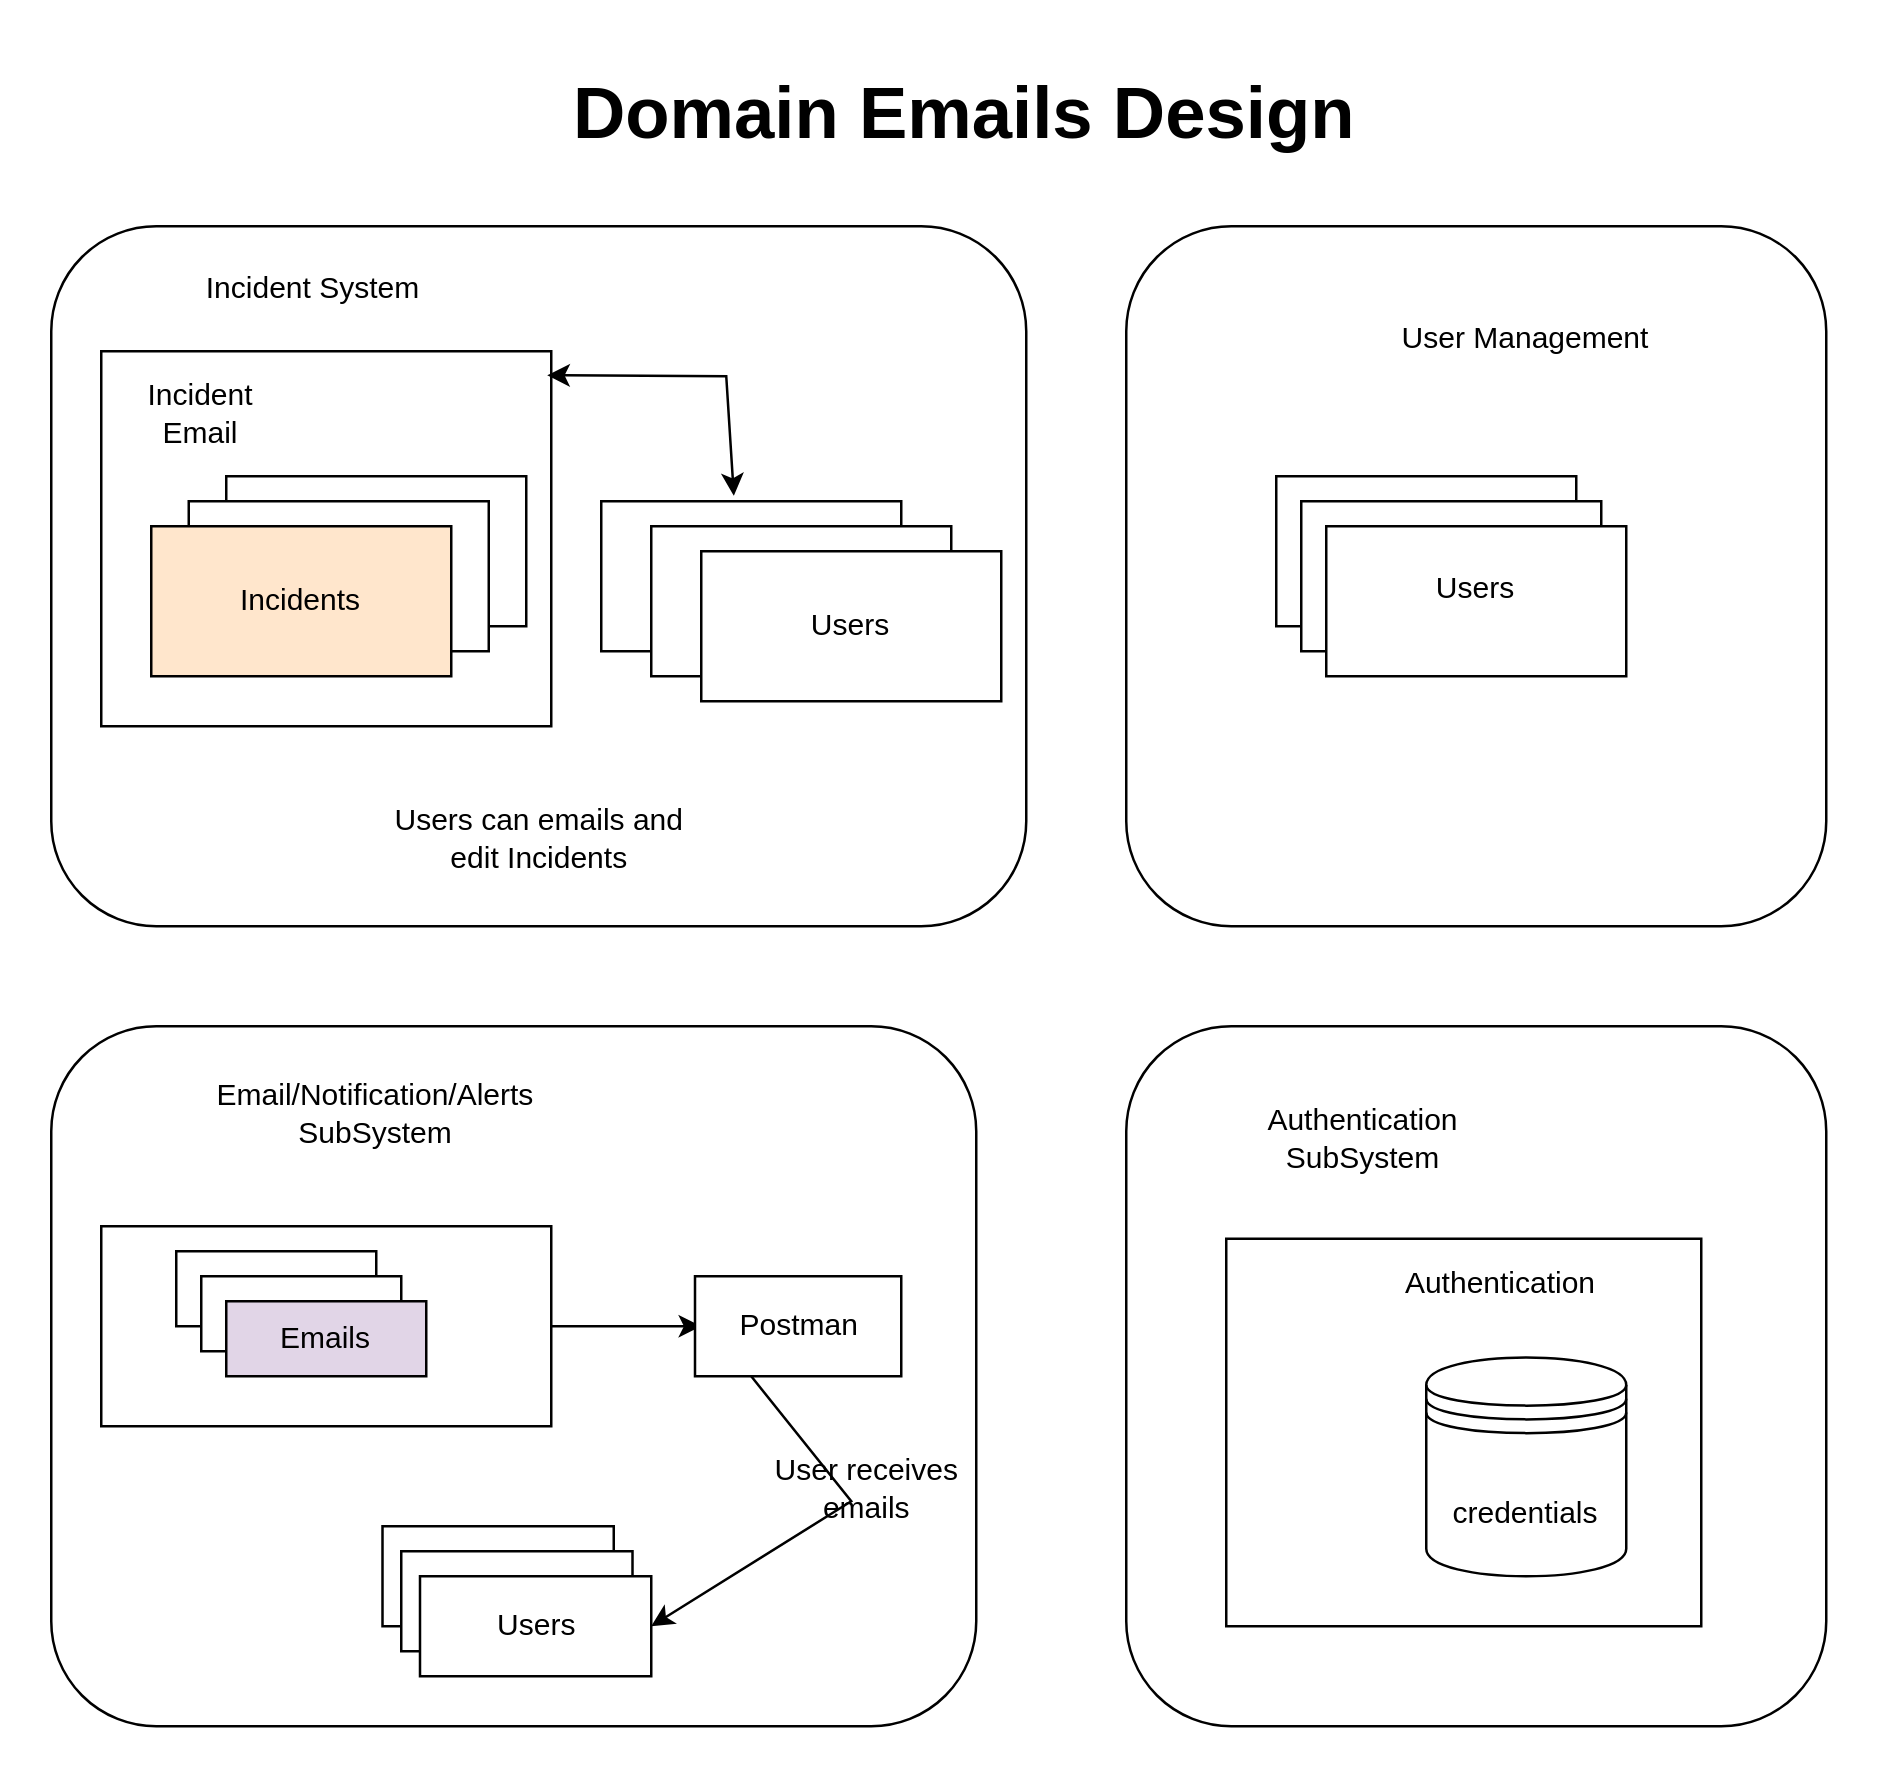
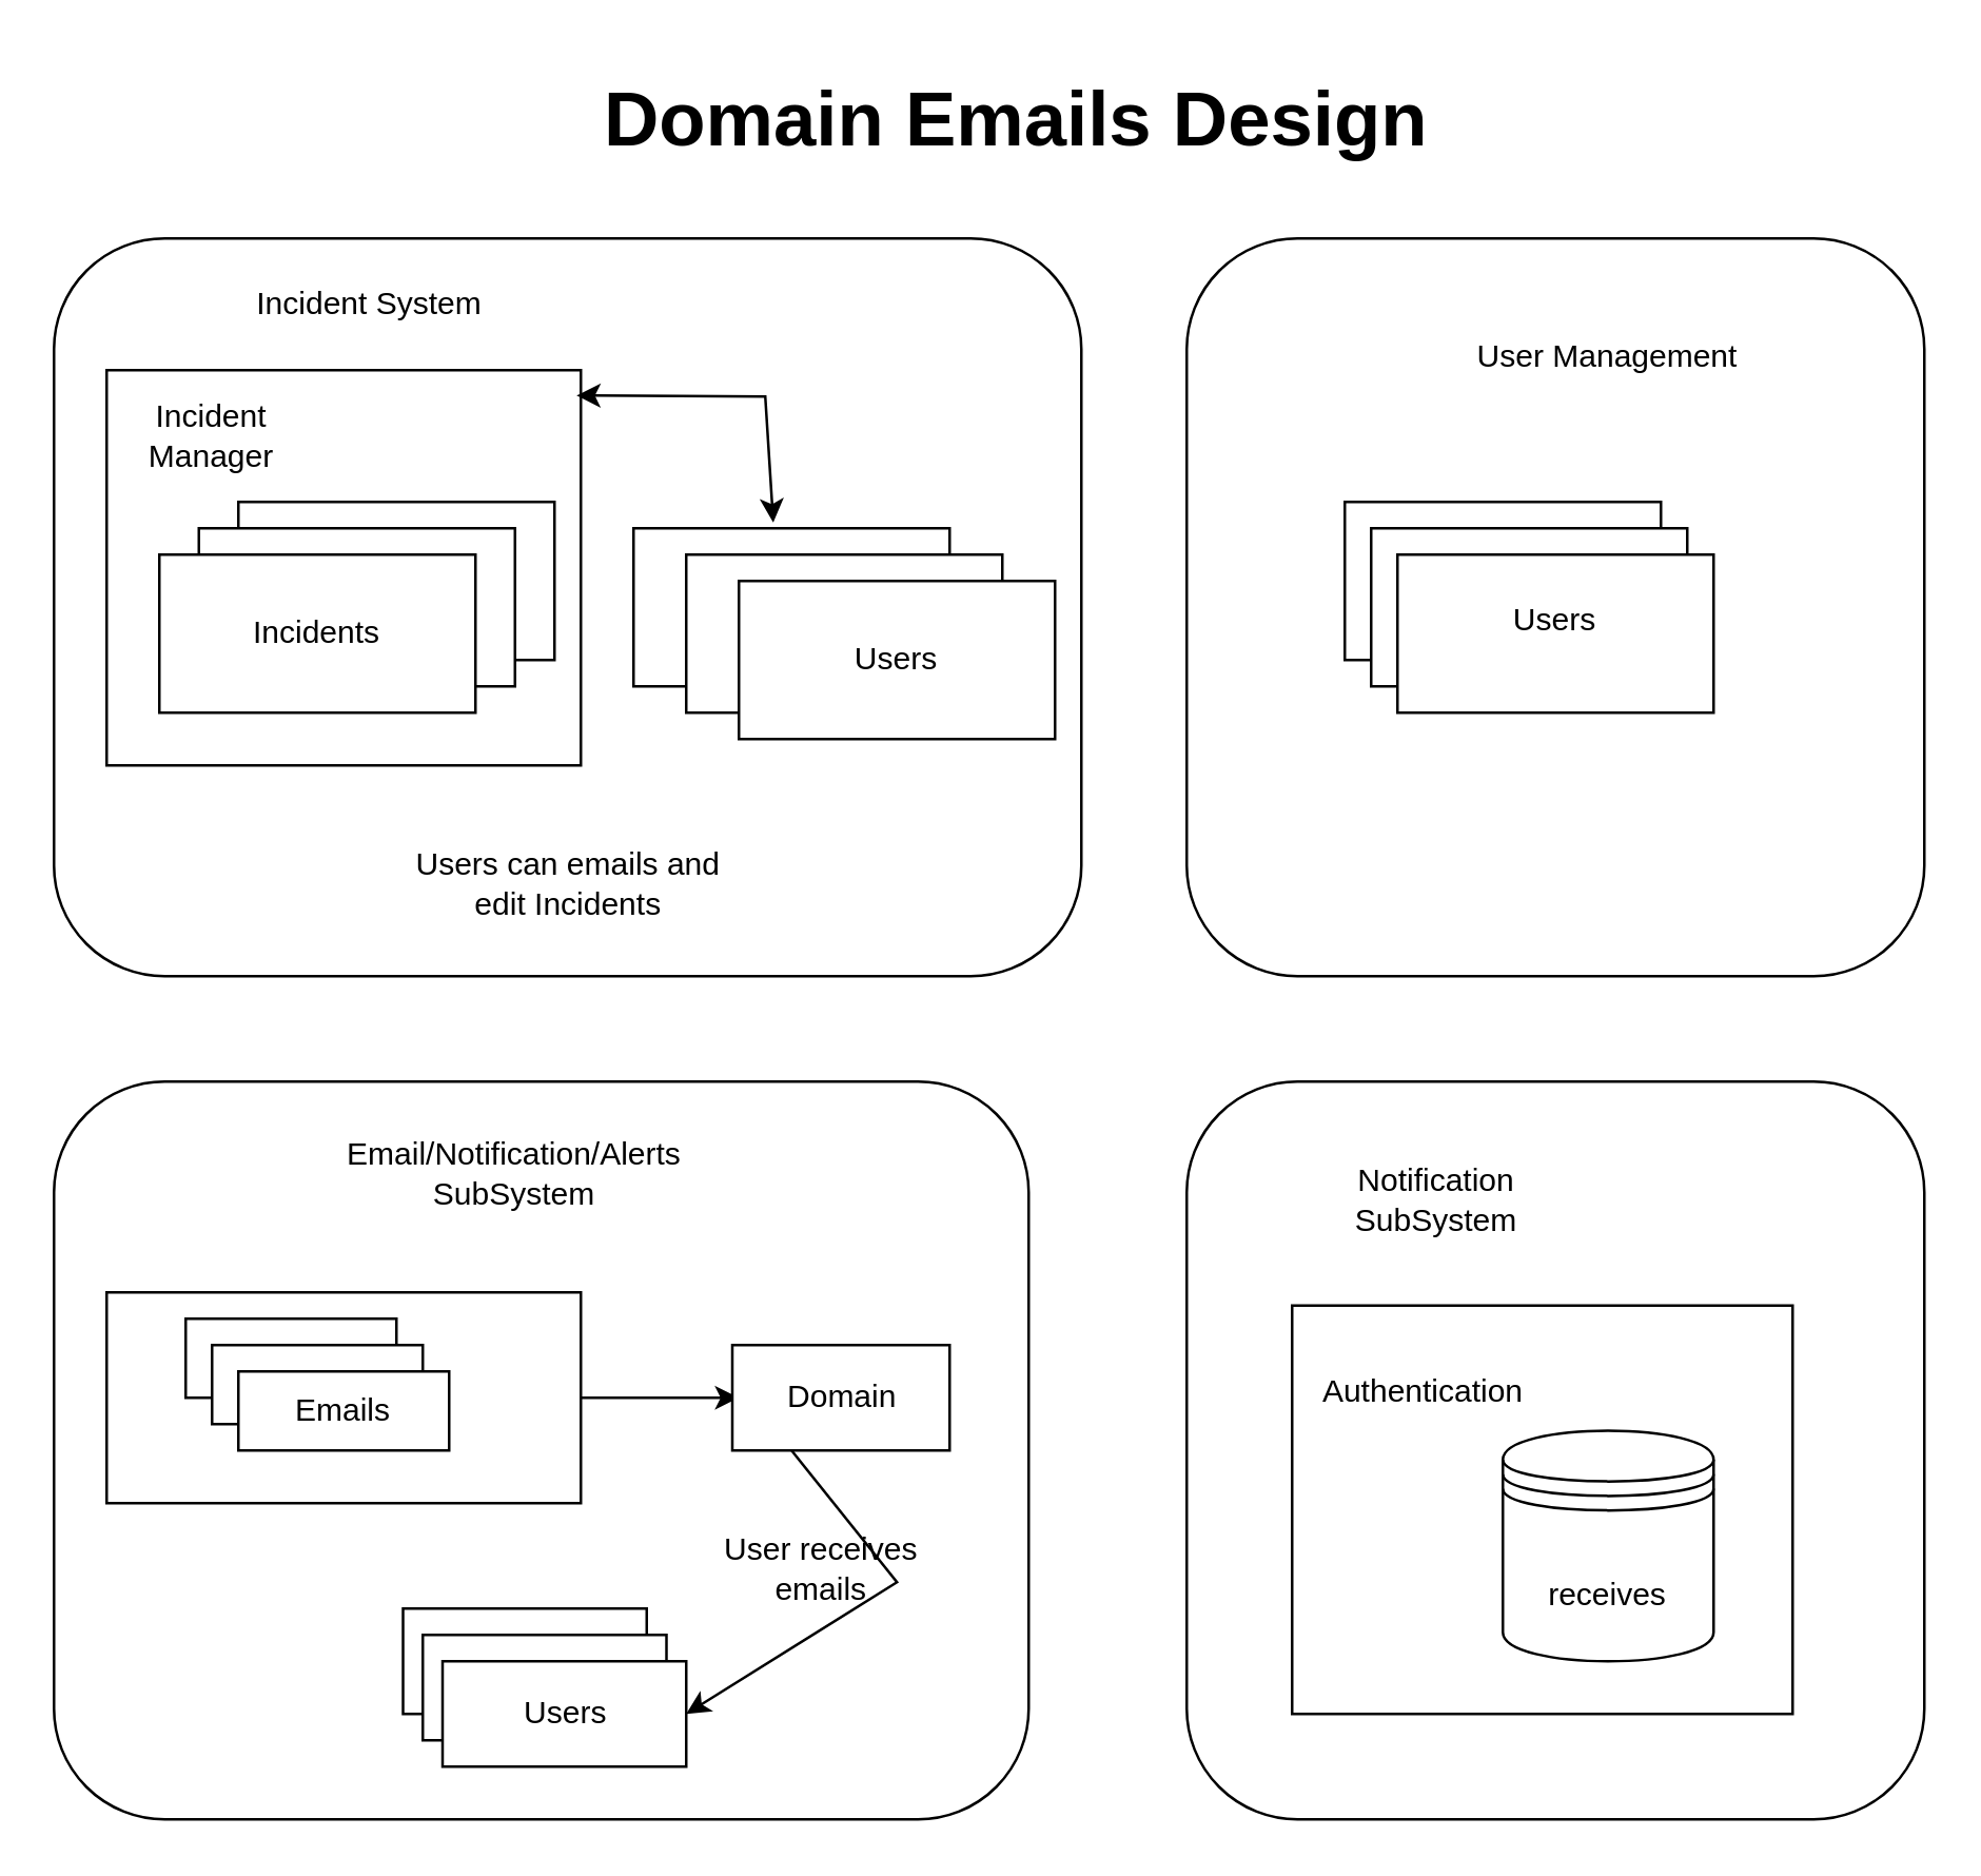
- <mxCell id="16" value="Incident System" style="text;html=1;strokeColor=none;fillColor=none;align=center;verticalAlign=middle;whiteSpace=wrap;rounded=0;" vertex="1" parent="1"><mxGeometry x="60" y="100" width="130" height="30" as="geometry" /></mxCell>
+ <mxCell id="16" value="Incident System" style="text;html=1;strokeColor=none;fillColor=none;align=center;verticalAlign=middle;whiteSpace=wrap;rounded=0;" vertex="1" parent="1"><mxGeometry x="75" y="100" width="130" height="30" as="geometry" /></mxCell>
- <mxCell id="10" value="Incident Email" style="text;html=1;strokeColor=none;fillColor=none;align=center;verticalAlign=middle;whiteSpace=wrap;rounded=0;" vertex="1" parent="1"><mxGeometry x="50" y="150" width="60" height="30" as="geometry" /></mxCell>
+ <mxCell id="10" value="Incident Manager" style="text;html=1;strokeColor=none;fillColor=none;align=center;verticalAlign=middle;whiteSpace=wrap;rounded=0;" vertex="1" parent="1"><mxGeometry x="50" y="150" width="60" height="30" as="geometry" /></mxCell>
- <mxCell id="9" value="Incidents" style="rounded=0;whiteSpace=wrap;html=1;fillColor=#ffe6cc;" vertex="1" parent="1"><mxGeometry x="60" y="210" width="120" height="60" as="geometry" /></mxCell>
+ <mxCell id="9" value="Incidents" style="rounded=0;whiteSpace=wrap;html=1;" vertex="1" parent="1"><mxGeometry x="60" y="210" width="120" height="60" as="geometry" /></mxCell>
- <mxCell id="22" value="Email/Notification/Alerts SubSystem" style="text;html=1;strokeColor=none;fillColor=none;align=center;verticalAlign=middle;whiteSpace=wrap;rounded=0;" vertex="1" parent="1"><mxGeometry x="70" y="430" width="160" height="30" as="geometry" /></mxCell>
+ <mxCell id="22" value="Email/Notification/Alerts SubSystem" style="text;html=1;strokeColor=none;fillColor=none;align=center;verticalAlign=middle;whiteSpace=wrap;rounded=0;" vertex="1" parent="1"><mxGeometry x="115" y="430" width="160" height="30" as="geometry" /></mxCell>
- <mxCell id="38" value="Authentication SubSystem" style="text;html=1;strokeColor=none;fillColor=none;align=center;verticalAlign=middle;whiteSpace=wrap;rounded=0;" vertex="1" parent="1"><mxGeometry x="490" y="440" width="110" height="30" as="geometry" /></mxCell>
+ <mxCell id="38" value="Notification SubSystem" style="text;html=1;strokeColor=none;fillColor=none;align=center;verticalAlign=middle;whiteSpace=wrap;rounded=0;" vertex="1" parent="1"><mxGeometry x="490" y="440" width="110" height="30" as="geometry" /></mxCell>
- <mxCell id="37" value="Authentication" style="text;html=1;strokeColor=none;fillColor=none;align=center;verticalAlign=middle;whiteSpace=wrap;rounded=0;" vertex="1" parent="1"><mxGeometry x="570" y="498" width="60" height="30" as="geometry" /></mxCell>
+ <mxCell id="37" value="Authentication" style="text;html=1;strokeColor=none;fillColor=none;align=center;verticalAlign=middle;whiteSpace=wrap;rounded=0;" vertex="1" parent="1"><mxGeometry x="510" y="513" width="60" height="30" as="geometry" /></mxCell>
- <mxCell id="28" value="Postman" style="rounded=0;whiteSpace=wrap;html=1;" vertex="1" parent="1"><mxGeometry x="277.5" y="510" width="82.5" height="40" as="geometry" /></mxCell>
+ <mxCell id="28" value="Domain" style="rounded=0;whiteSpace=wrap;html=1;" vertex="1" parent="1"><mxGeometry x="277.5" y="510" width="82.5" height="40" as="geometry" /></mxCell>
- <mxCell id="26" value="Emails" style="rounded=0;whiteSpace=wrap;html=1;fillColor=#e1d5e7;" vertex="1" parent="1"><mxGeometry x="90" y="520" width="80" height="30" as="geometry" /></mxCell>
+ <mxCell id="26" value="Emails" style="rounded=0;whiteSpace=wrap;html=1;" vertex="1" parent="1"><mxGeometry x="90" y="520" width="80" height="30" as="geometry" /></mxCell>
- <mxCell id="33" value="User receives emails" style="text;html=1;strokeColor=none;fillColor=none;align=center;verticalAlign=middle;whiteSpace=wrap;rounded=0;" vertex="1" parent="1"><mxGeometry x="305" y="580" width="82.5" height="30" as="geometry" /></mxCell>
+ <mxCell id="33" value="User receives emails" style="text;html=1;strokeColor=none;fillColor=none;align=center;verticalAlign=middle;whiteSpace=wrap;rounded=0;" vertex="1" parent="1"><mxGeometry x="270" y="580" width="82.5" height="30" as="geometry" /></mxCell>
- <mxCell id="36" value="credentials" style="text;html=1;strokeColor=none;fillColor=none;align=center;verticalAlign=middle;whiteSpace=wrap;rounded=0;" vertex="1" parent="1"><mxGeometry x="580" y="590" width="60" height="30" as="geometry" /></mxCell>
+ <mxCell id="36" value="receives" style="text;html=1;strokeColor=none;fillColor=none;align=center;verticalAlign=middle;whiteSpace=wrap;rounded=0;" vertex="1" parent="1"><mxGeometry x="580" y="590" width="60" height="30" as="geometry" /></mxCell>
